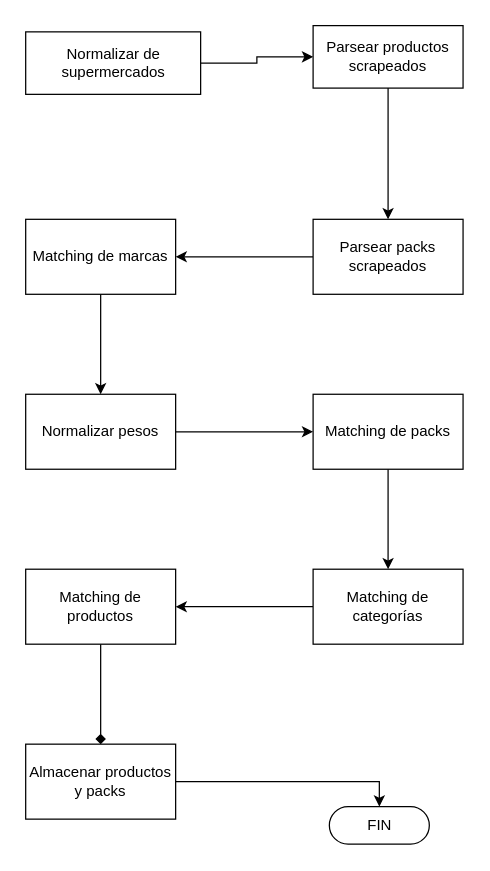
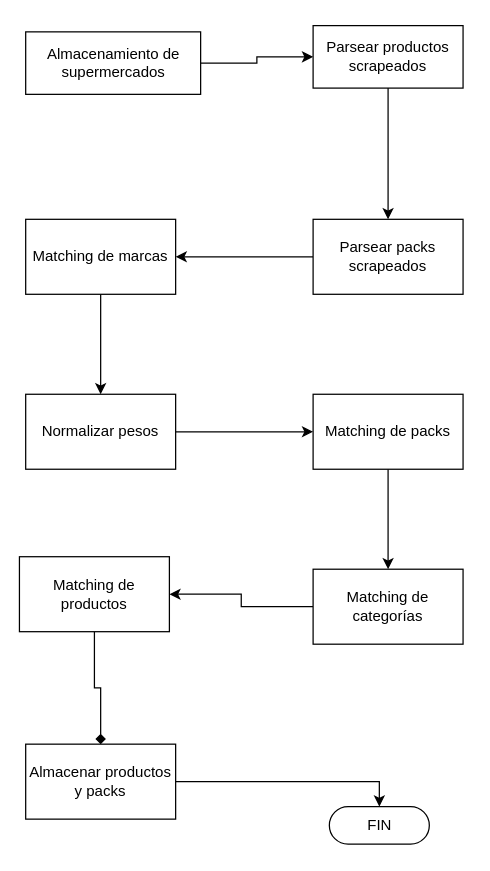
- <mxCell id="3" value="Normalizar de &lt;br&gt;supermercados" style="html=1;dashed=0;whitespace=wrap;" parent="1" vertex="1"><mxGeometry x="20" y="25" width="140" height="50" as="geometry" /></mxCell>
+ <mxCell id="3" value="Almacenamiento de &lt;br&gt;supermercados" style="html=1;dashed=0;whitespace=wrap;" parent="1" vertex="1"><mxGeometry x="20" y="25" width="140" height="50" as="geometry" /></mxCell>
- <mxCell id="18" value="Matching de productos" style="whiteSpace=wrap;html=1;dashed=0;" vertex="1" parent="1"><mxGeometry x="20" y="455" width="120" height="60" as="geometry" /></mxCell>
+ <mxCell id="18" value="Matching de productos" style="whiteSpace=wrap;html=1;dashed=0;" vertex="1" parent="1"><mxGeometry x="15" y="445" width="120" height="60" as="geometry" /></mxCell>
